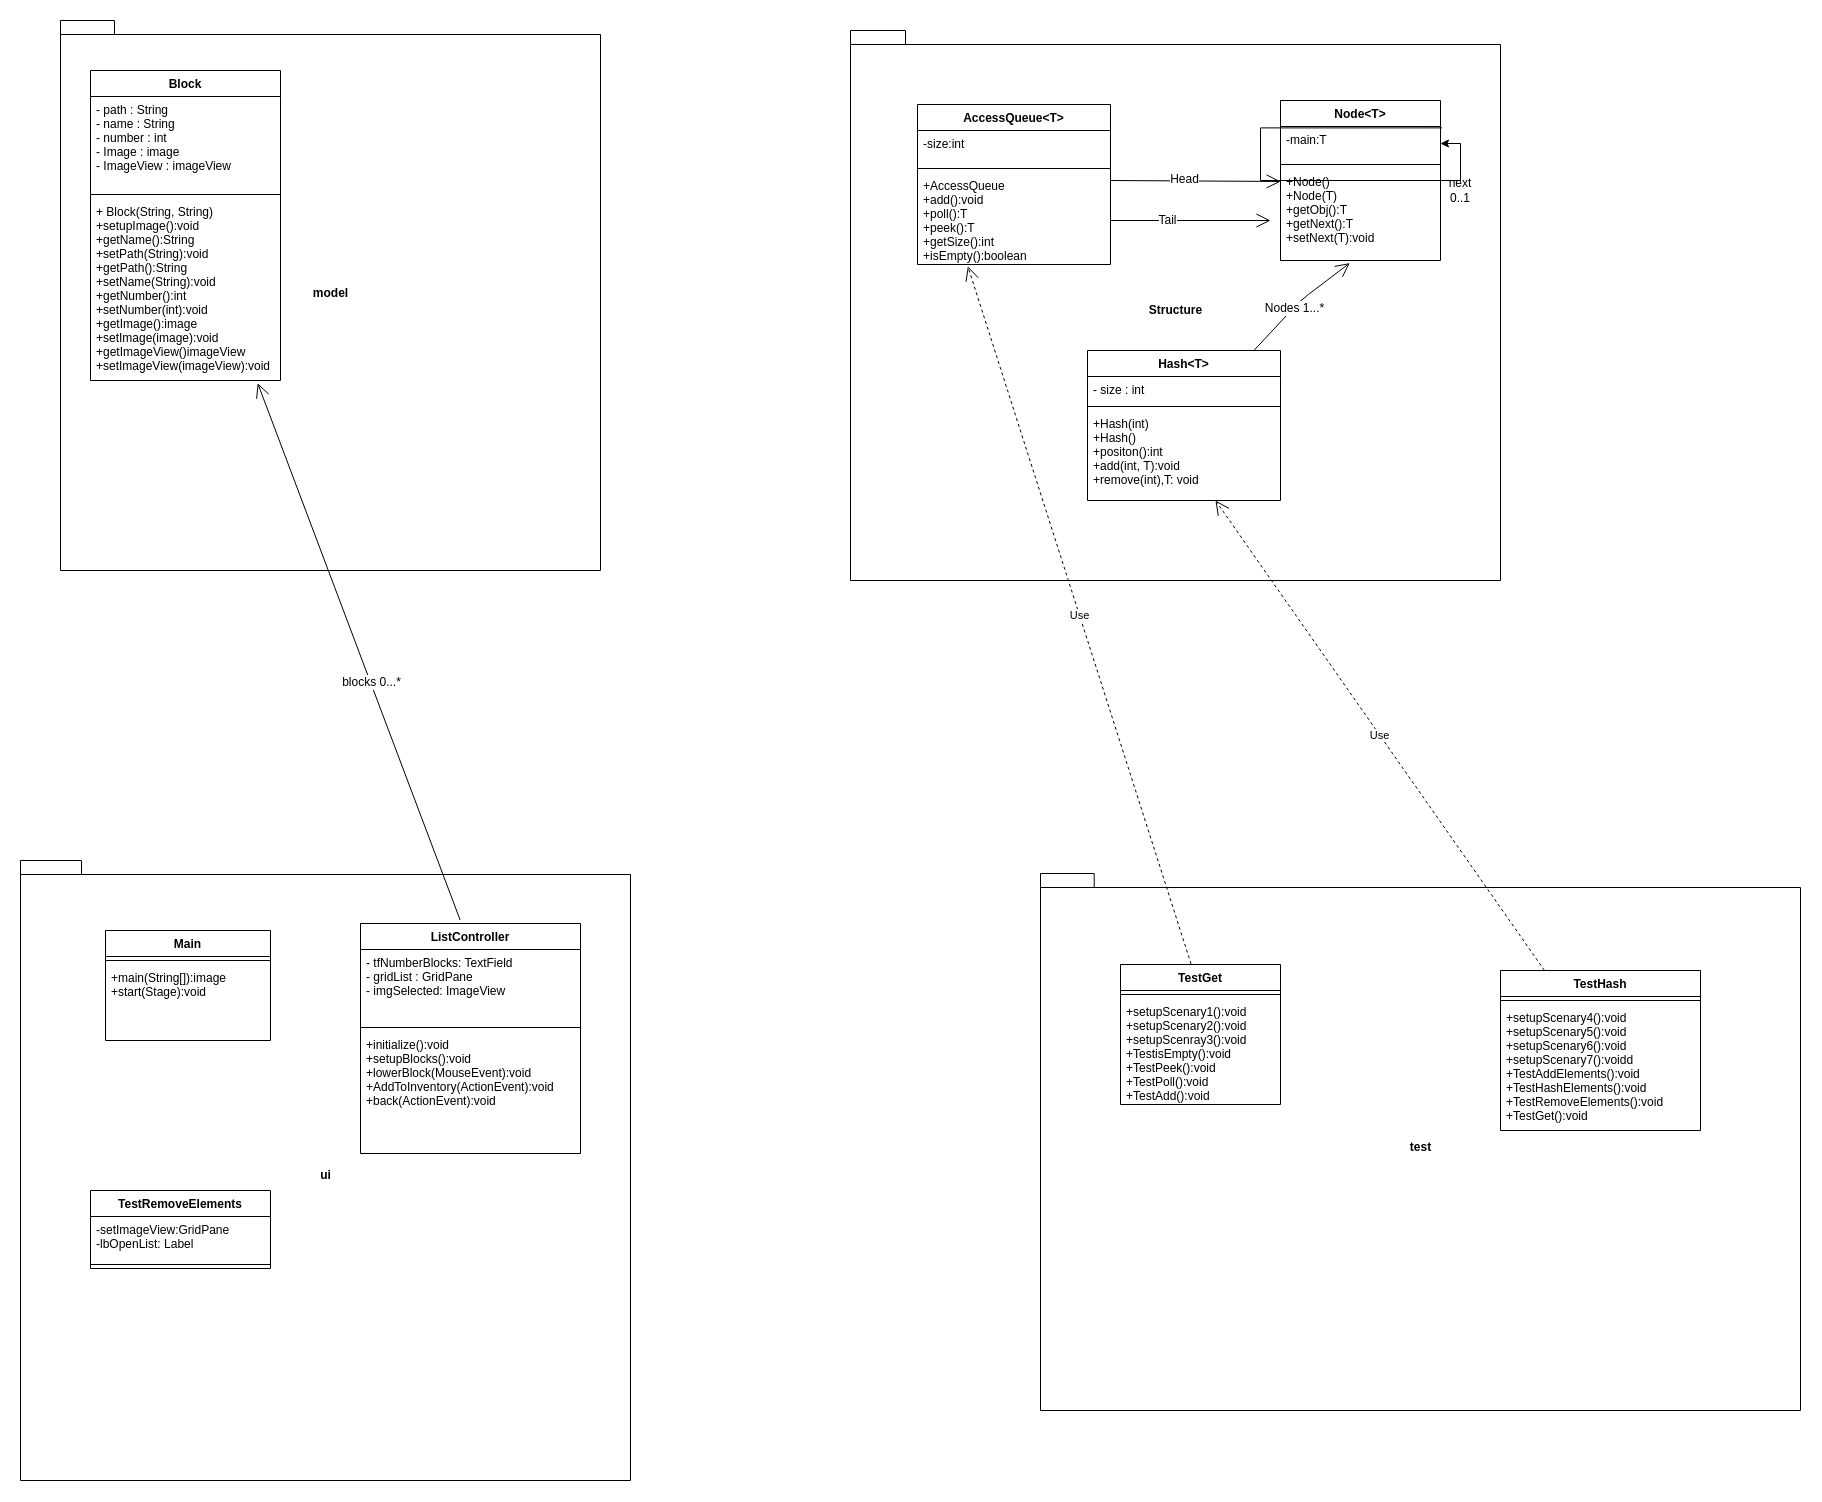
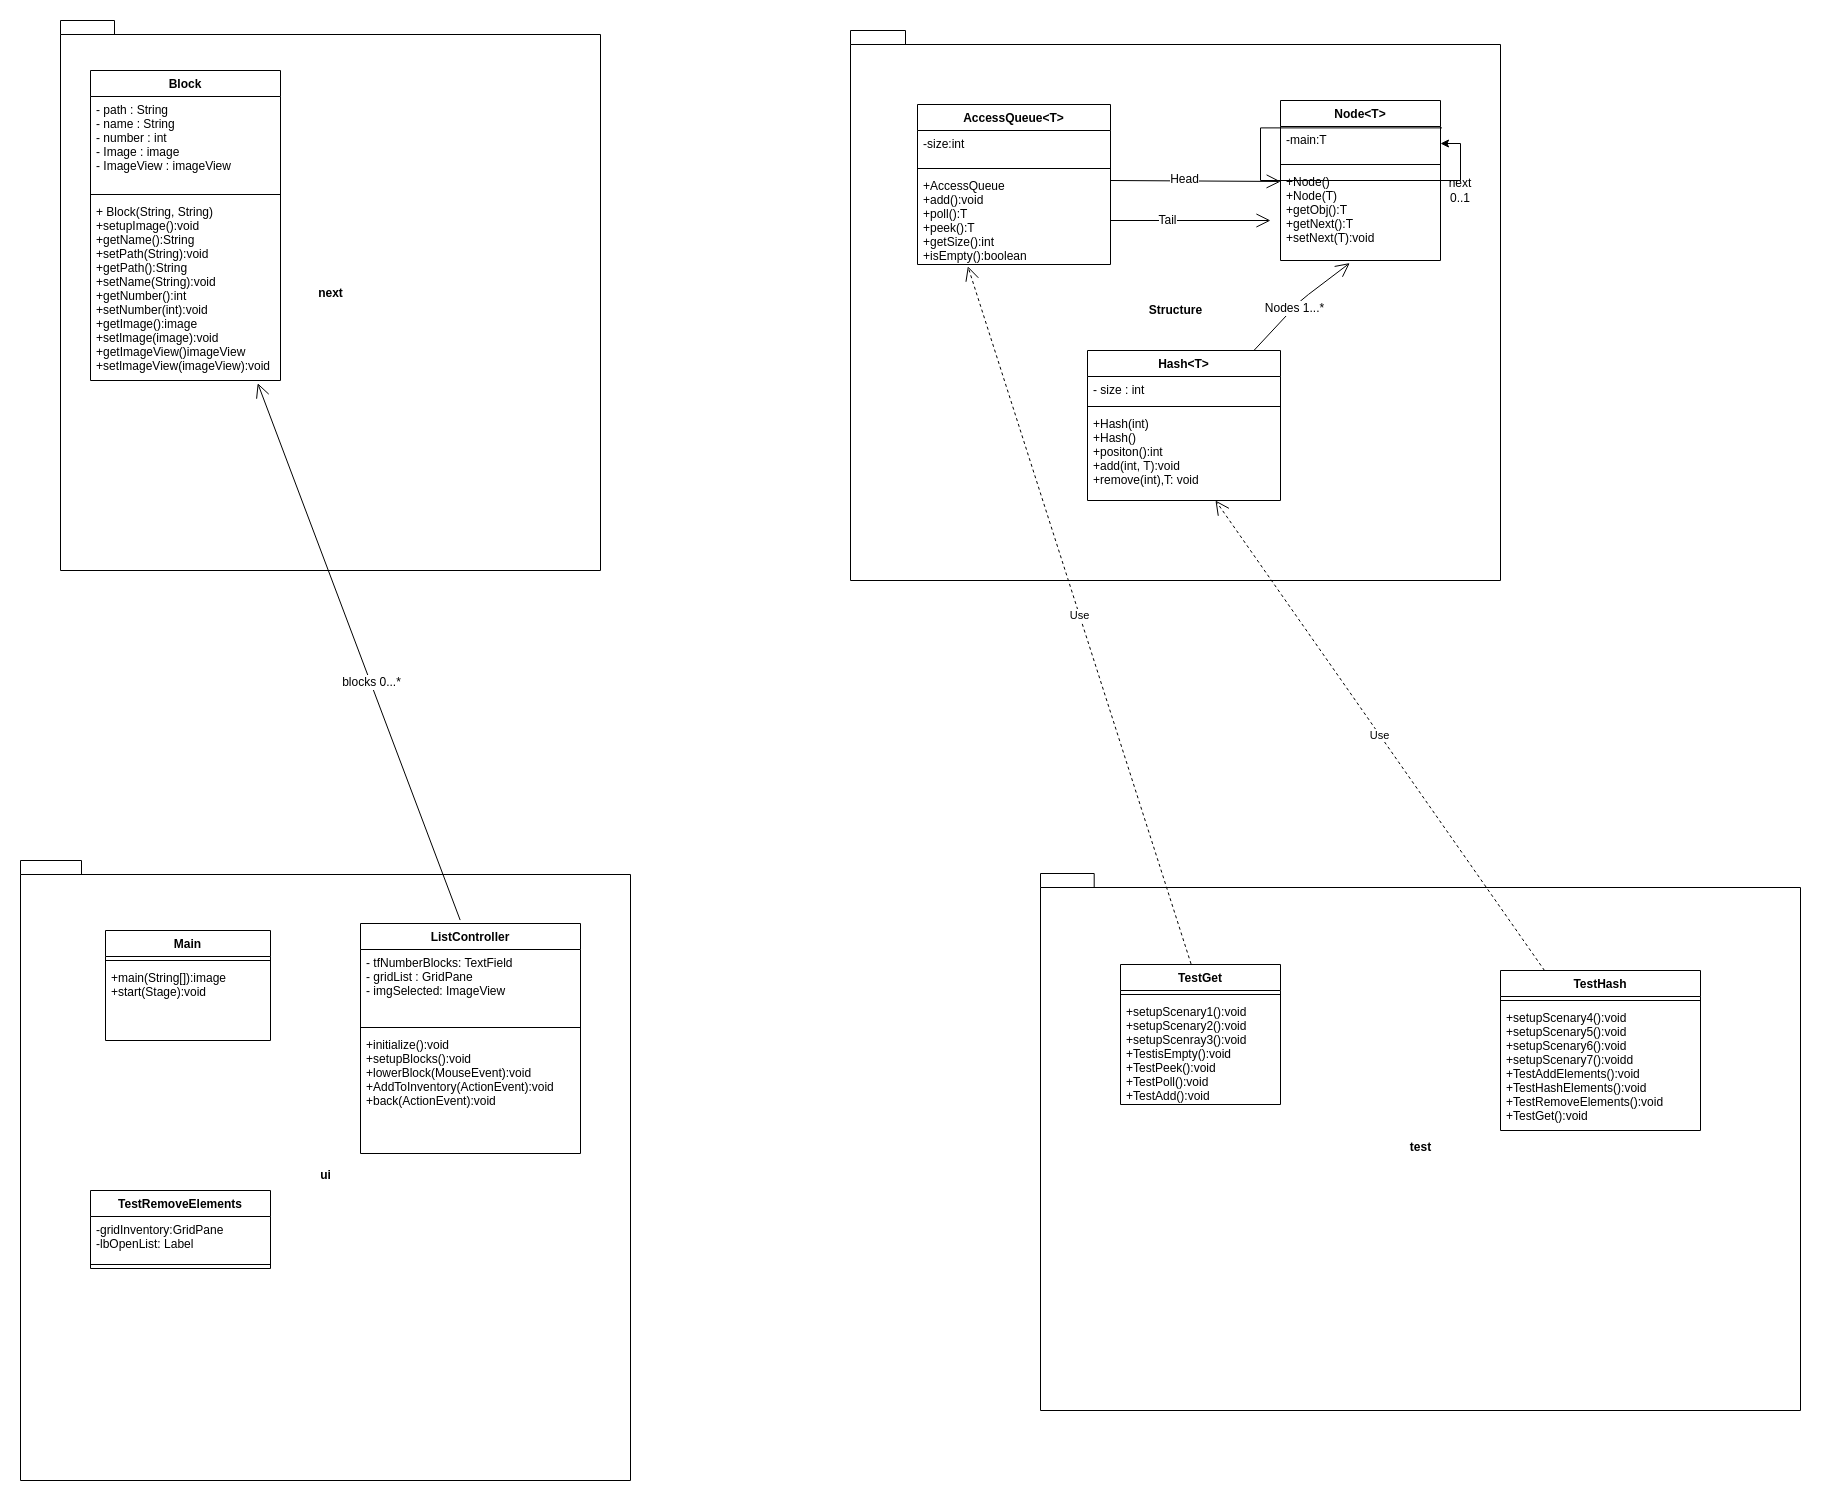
- <mxCell id="2" value="model&lt;br&gt;&lt;br&gt;" style="shape=folder;fontStyle=1;spacingTop=10;tabWidth=40;tabHeight=14;tabPosition=left;html=1;" parent="1" vertex="1"><mxGeometry x="60" y="20" width="540" height="550" as="geometry" /></mxCell>
+ <mxCell id="2" value="next&lt;br&gt;&lt;br&gt;" style="shape=folder;fontStyle=1;spacingTop=10;tabWidth=40;tabHeight=14;tabPosition=left;html=1;" parent="1" vertex="1"><mxGeometry x="60" y="20" width="540" height="550" as="geometry" /></mxCell>
- <mxCell id="18" value="-setImageView:GridPane&#10;-lbOpenList: Label" style="text;strokeColor=none;fillColor=none;align=left;verticalAlign=top;spacingLeft=4;spacingRight=4;overflow=hidden;rotatable=0;points=[[0,0.5],[1,0.5]];portConstraint=eastwest;" parent="17" vertex="1"><mxGeometry y="26" width="180" height="44" as="geometry" /></mxCell>
+ <mxCell id="18" value="-gridInventory:GridPane&#10;-lbOpenList: Label" style="text;strokeColor=none;fillColor=none;align=left;verticalAlign=top;spacingLeft=4;spacingRight=4;overflow=hidden;rotatable=0;points=[[0,0.5],[1,0.5]];portConstraint=eastwest;" parent="17" vertex="1"><mxGeometry y="26" width="180" height="44" as="geometry" /></mxCell>
